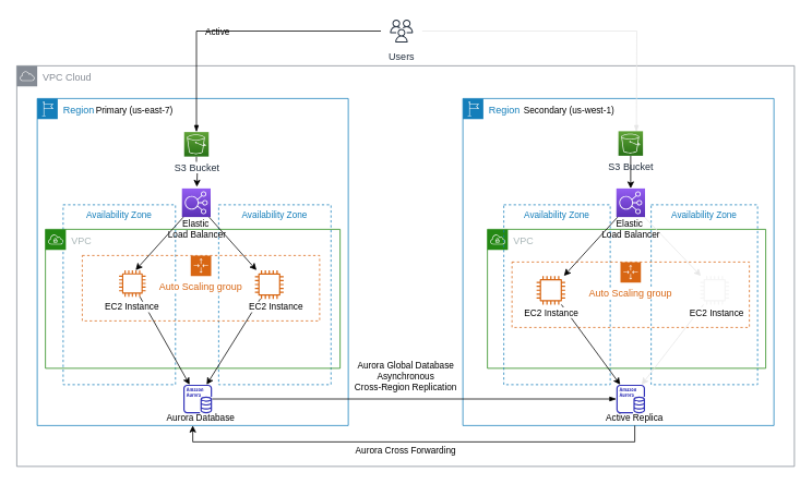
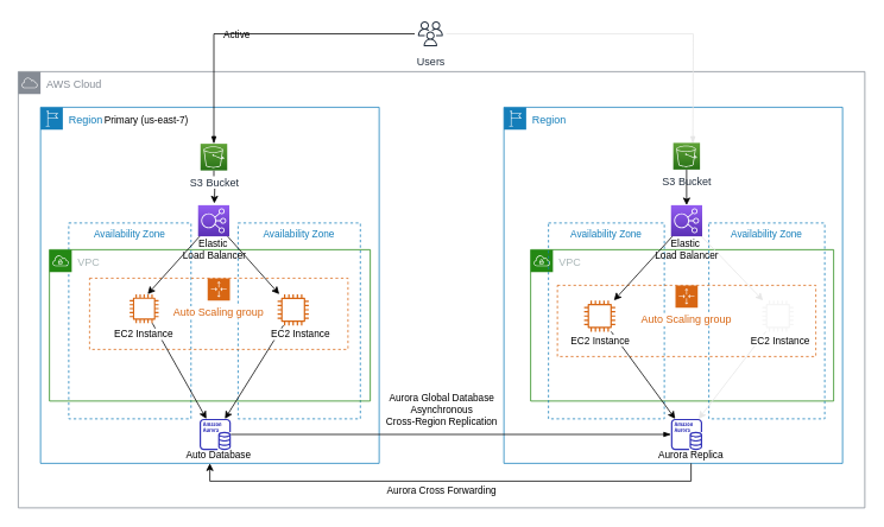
- <mxCell id="14" value="Users" style="outlineConnect=0;fontColor=#232F3E;gradientColor=none;strokeColor=#232F3E;fillColor=#ffffff;dashed=0;verticalLabelPosition=bottom;verticalAlign=top;align=center;html=1;fontSize=12;fontStyle=0;aspect=fixed;shape=mxgraph.aws4.resourceIcon;resIcon=mxgraph.aws4.users;labelBackgroundColor=#ffffff;" parent="1" vertex="1"><mxGeometry x="465" y="20" width="50" height="35" as="geometry" /></mxCell>
+ <mxCell id="14" value="Users" style="outlineConnect=0;fontColor=#232F3E;gradientColor=none;strokeColor=#232F3E;fillColor=#ffffff;dashed=0;verticalLabelPosition=bottom;verticalAlign=top;align=center;html=1;fontSize=12;fontStyle=0;aspect=fixed;shape=mxgraph.aws4.resourceIcon;resIcon=mxgraph.aws4.users;labelBackgroundColor=#ffffff;" parent="1" vertex="1"><mxGeometry x="465" y="20" width="35" height="35" as="geometry" /></mxCell>
- <mxCell id="8" value="VPC Cloud" style="outlineConnect=0;gradientColor=none;html=1;whiteSpace=wrap;fontSize=12;fontStyle=0;shape=mxgraph.aws4.group;grIcon=mxgraph.aws4.group_aws_cloud;strokeColor=#858B94;fillColor=none;verticalAlign=top;align=left;spacingLeft=30;fontColor=#858B94;dashed=0;labelBackgroundColor=#ffffff;" parent="1" vertex="1"><mxGeometry x="20" y="80" width="950" height="490" as="geometry" /></mxCell>
+ <mxCell id="8" value="AWS Cloud" style="outlineConnect=0;gradientColor=none;html=1;whiteSpace=wrap;fontSize=12;fontStyle=0;shape=mxgraph.aws4.group;grIcon=mxgraph.aws4.group_aws_cloud;strokeColor=#858B94;fillColor=none;verticalAlign=top;align=left;spacingLeft=30;fontColor=#858B94;dashed=0;labelBackgroundColor=#ffffff;" parent="1" vertex="1"><mxGeometry x="20" y="80" width="950" height="490" as="geometry" /></mxCell>
- <mxCell id="10" value="Secondary (us-west-1)" style="text;html=1;strokeColor=none;fillColor=none;align=center;verticalAlign=middle;whiteSpace=wrap;rounded=0;fontSize=11;" parent="1" vertex="1"><mxGeometry x="635" y="120" width="120" height="30" as="geometry" /></mxCell>
- <mxCell id="27" value="Aurora Database" style="text;html=1;strokeColor=none;fillColor=none;align=center;verticalAlign=middle;whiteSpace=wrap;rounded=0;fontSize=11;" parent="1" vertex="1"><mxGeometry x="195" y="500" width="100" height="20" as="geometry" /></mxCell>
+ <mxCell id="27" value="Auto Database" style="text;html=1;strokeColor=none;fillColor=none;align=center;verticalAlign=middle;whiteSpace=wrap;rounded=0;fontSize=11;" parent="1" vertex="1"><mxGeometry x="195" y="500" width="100" height="20" as="geometry" /></mxCell>
- <mxCell id="43" value="Active Replica" style="text;html=1;strokeColor=none;fillColor=none;align=center;verticalAlign=middle;whiteSpace=wrap;rounded=0;fontSize=11;" parent="1" vertex="1"><mxGeometry x="725" y="500" width="100" height="20" as="geometry" /></mxCell>
+ <mxCell id="43" value="Aurora Replica" style="text;html=1;strokeColor=none;fillColor=none;align=center;verticalAlign=middle;whiteSpace=wrap;rounded=0;fontSize=11;" parent="1" vertex="1"><mxGeometry x="725" y="500" width="100" height="20" as="geometry" /></mxCell>
